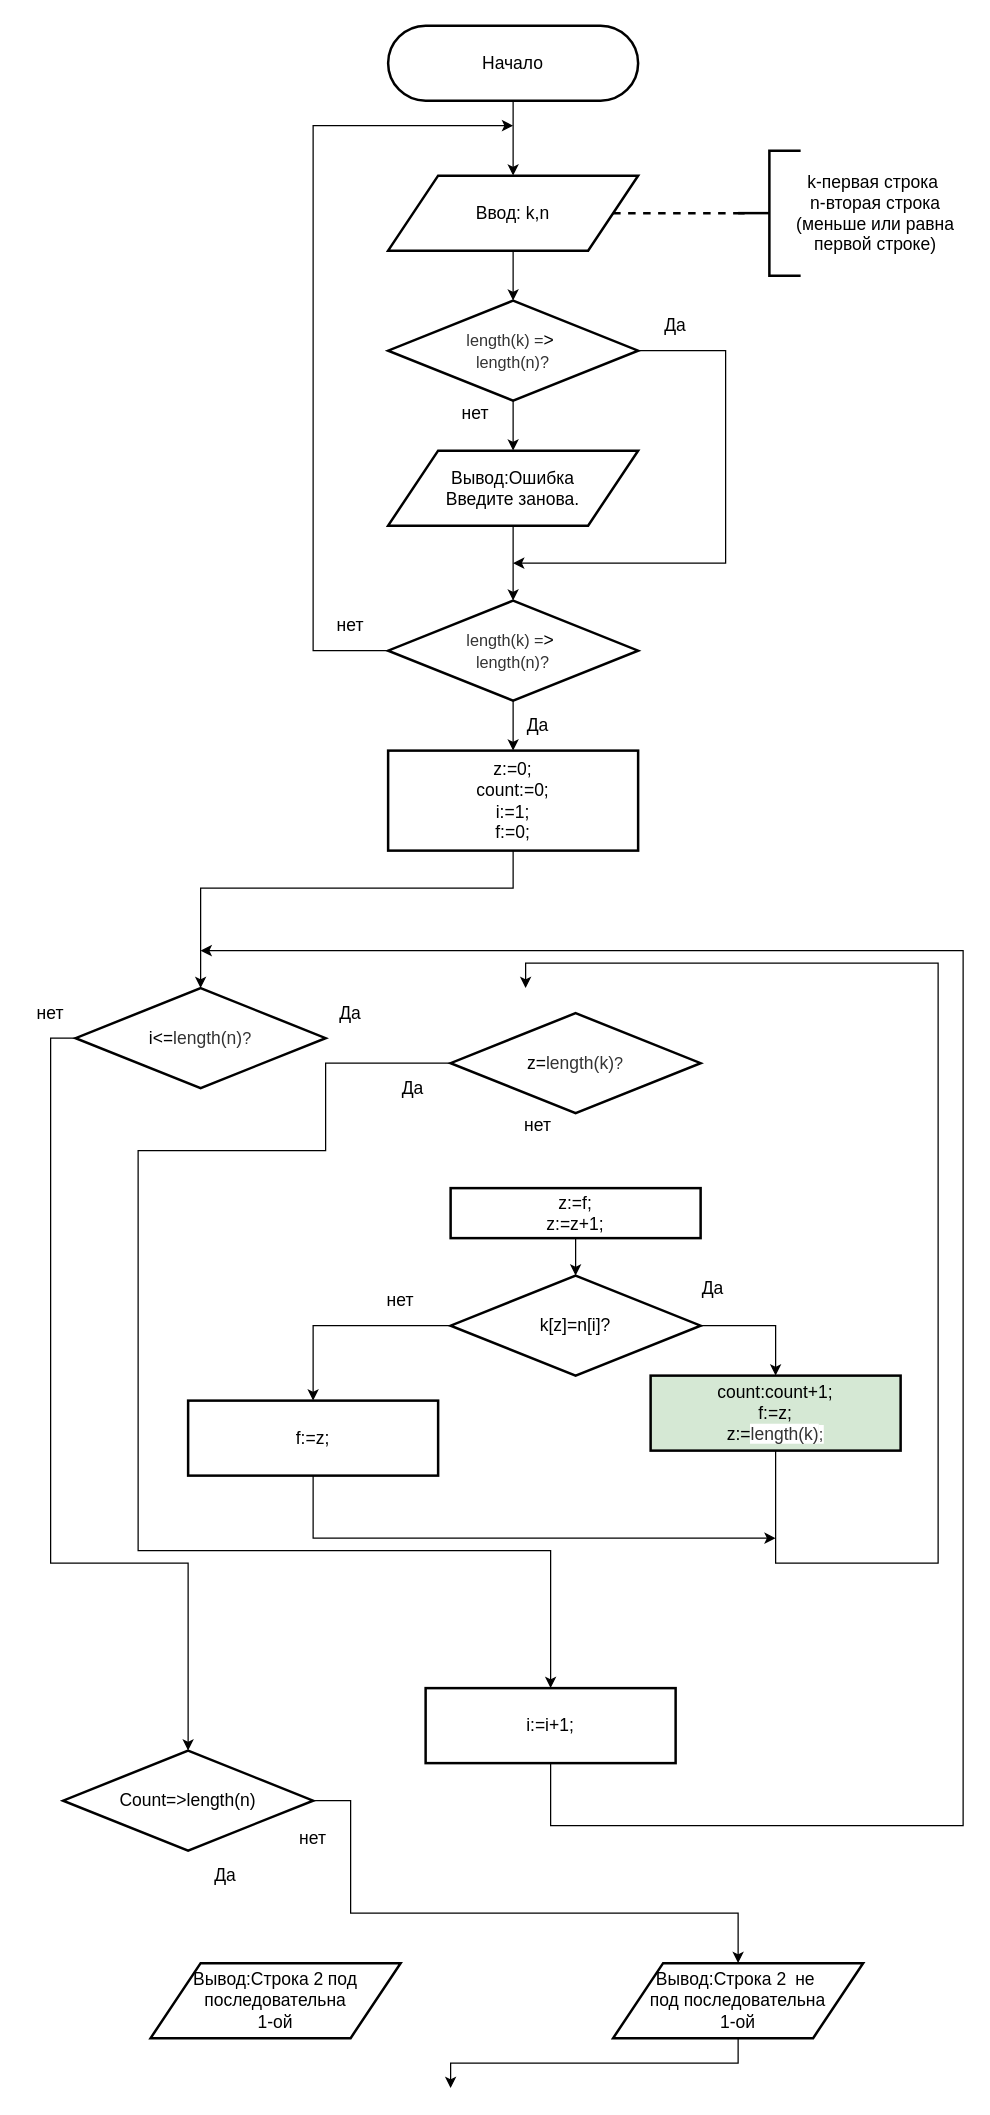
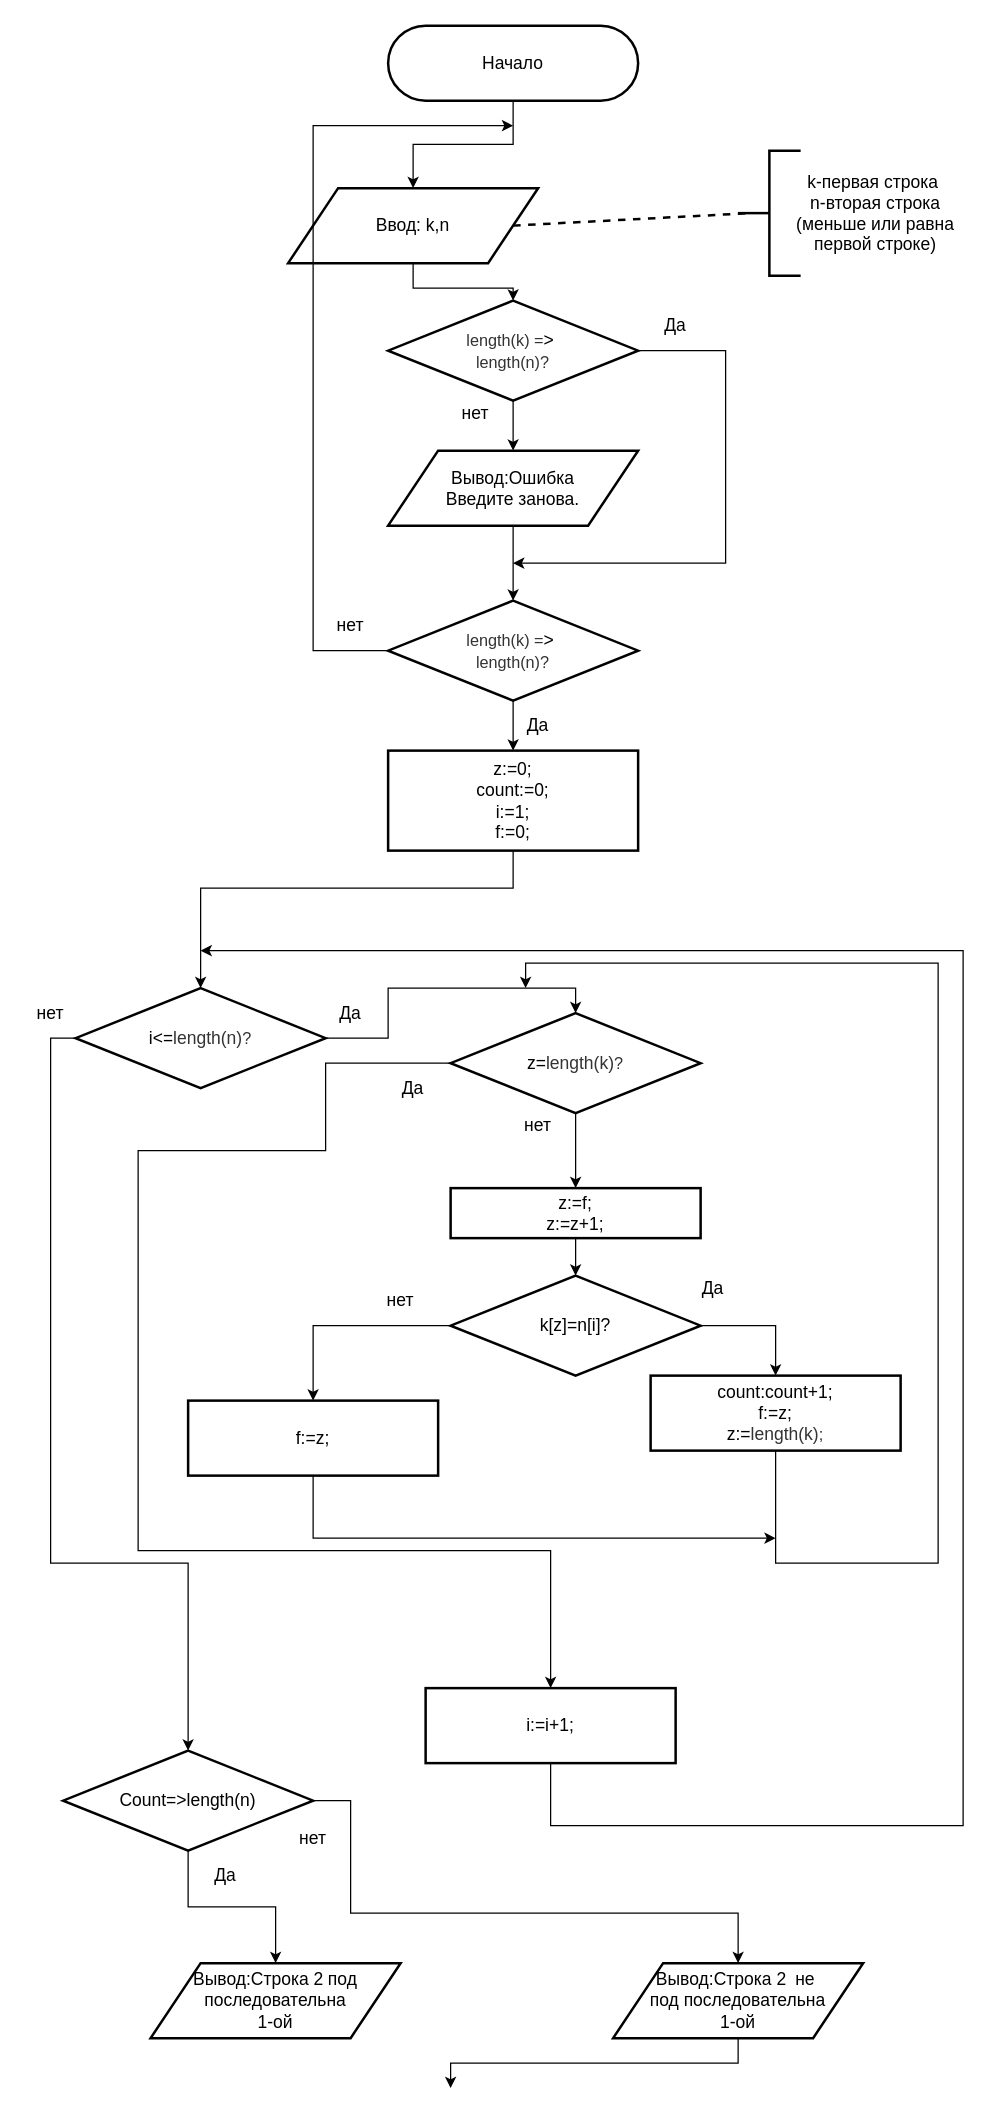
- <mxCell id="5" value="Ввод: k,n" style="shape=parallelogram;perimeter=parallelogramPerimeter;whiteSpace=wrap;html=1;strokeWidth=2;fontSize=14;" parent="1" vertex="1"><mxGeometry x="310" y="140" width="200" height="60" as="geometry" /></mxCell>
+ <mxCell id="5" value="Ввод: k,n" style="shape=parallelogram;perimeter=parallelogramPerimeter;whiteSpace=wrap;html=1;strokeWidth=2;fontSize=14;" parent="1" vertex="1"><mxGeometry x="230" y="150" width="200" height="60" as="geometry" /></mxCell>
+ <mxCell id="23" style="edgeStyle=orthogonalEdgeStyle;rounded=0;orthogonalLoop=1;jettySize=auto;html=1;exitX=1;exitY=0.5;exitDx=0;exitDy=0;strokeWidth=1;fontSize=14;entryX=0.5;entryY=0;entryDx=0;entryDy=0;" edge="1" parent="1" source="24" target="49"><mxGeometry relative="1" as="geometry"><mxPoint x="360" y="760" as="targetPoint" /></mxGeometry></mxCell>
+ <mxCell id="47" style="edgeStyle=orthogonalEdgeStyle;rounded=0;orthogonalLoop=1;jettySize=auto;html=1;exitX=0.5;exitY=1;exitDx=0;exitDy=0;entryX=0.5;entryY=0;entryDx=0;entryDy=0;strokeWidth=1;fontSize=14;" edge="1" parent="1" source="49" target="26"><mxGeometry relative="1" as="geometry" /></mxCell>
- <mxCell id="31" value="count:count+1;&lt;br&gt;f:=z;&lt;br&gt;z:=&lt;span style=&quot;color: rgb(51 , 51 , 51) ; background-color: rgb(255 , 255 , 255)&quot;&gt;&lt;font style=&quot;font-size: 14px&quot;&gt;length(k)&lt;/font&gt;&lt;/span&gt;&lt;span style=&quot;color: rgb(51 , 51 , 51) ; font-family: &amp;#34;arial&amp;#34; , &amp;#34;helvetica&amp;#34; , sans-serif ; font-size: 13px ; background-color: rgb(255 , 255 , 255)&quot;&gt;;&lt;/span&gt;" style="rounded=0;whiteSpace=wrap;html=1;strokeWidth=2;fontSize=14;fillColor=#d5e8d4;" parent="1" vertex="1"><mxGeometry x="520" y="1100" width="200" height="60" as="geometry" /></mxCell>
+ <mxCell id="31" value="count:count+1;&lt;br&gt;f:=z;&lt;br&gt;z:=&lt;span style=&quot;color: rgb(51 , 51 , 51) ; background-color: rgb(255 , 255 , 255)&quot;&gt;&lt;font style=&quot;font-size: 14px&quot;&gt;length(k)&lt;/font&gt;&lt;/span&gt;&lt;span style=&quot;color: rgb(51 , 51 , 51) ; font-family: &amp;#34;arial&amp;#34; , &amp;#34;helvetica&amp;#34; , sans-serif ; font-size: 13px ; background-color: rgb(255 , 255 , 255)&quot;&gt;;&lt;/span&gt;" style="rounded=0;whiteSpace=wrap;html=1;strokeWidth=2;fontSize=14;" parent="1" vertex="1"><mxGeometry x="520" y="1100" width="200" height="60" as="geometry" /></mxCell>
+ <mxCell id="37" style="edgeStyle=orthogonalEdgeStyle;rounded=0;orthogonalLoop=1;jettySize=auto;html=1;exitX=0.5;exitY=1;exitDx=0;exitDy=0;entryX=0.5;entryY=0;entryDx=0;entryDy=0;fontSize=14;" parent="1" source="39" target="42" edge="1"><mxGeometry relative="1" as="geometry"><mxPoint x="230" y="1570" as="targetPoint" /></mxGeometry></mxCell>
